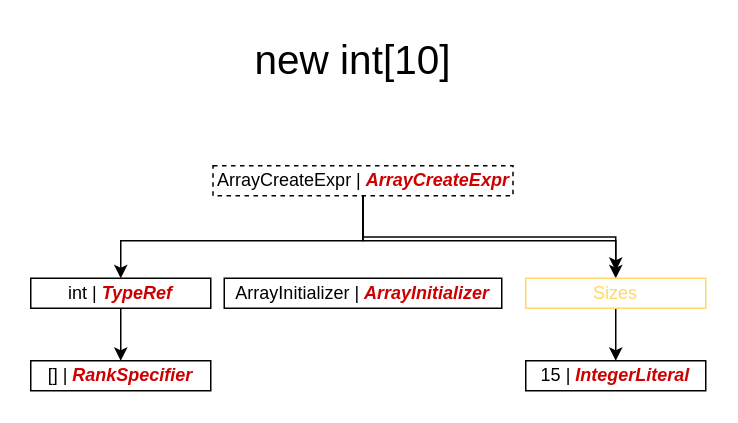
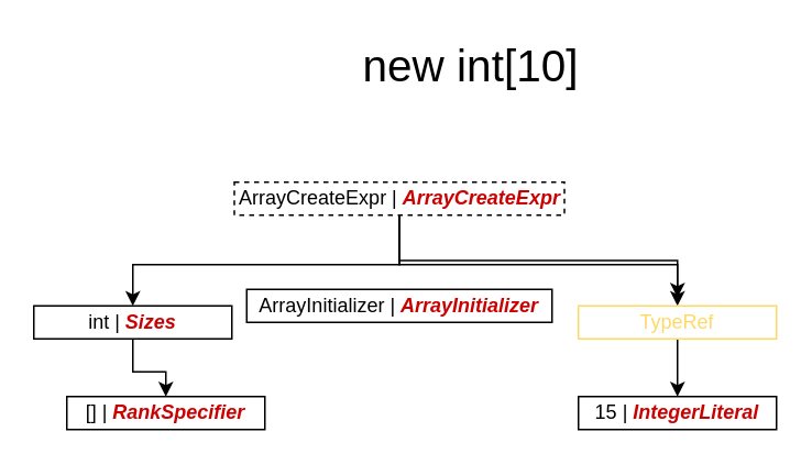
- <mxCell id="14" value="&lt;font style=&quot;font-size: 27px&quot;&gt;new int[10]&lt;/font&gt;" style="text;html=1;strokeColor=none;fillColor=none;align=center;verticalAlign=middle;whiteSpace=wrap;rounded=0;" vertex="1" parent="1"><mxGeometry x="160" y="20" width="150" height="40" as="geometry" /></mxCell>
+ <mxCell id="14" value="&lt;font style=&quot;font-size: 27px&quot;&gt;new int[10]&lt;/font&gt;" style="text;html=1;strokeColor=none;fillColor=none;align=center;verticalAlign=middle;whiteSpace=wrap;rounded=0;" vertex="1" parent="1"><mxGeometry x="210" y="20" width="150" height="40" as="geometry" /></mxCell>
- <mxCell id="7" value="int | &lt;b&gt;&lt;i&gt;&lt;font color=&quot;#cc0000&quot;&gt;TypeRef&lt;/font&gt;&lt;/i&gt;&lt;/b&gt;" style="rounded=0;whiteSpace=wrap;html=1;" vertex="1" parent="1"><mxGeometry x="20" y="185" width="120" height="20" as="geometry" /></mxCell>
+ <mxCell id="7" value="int | &lt;b&gt;&lt;i&gt;&lt;font color=&quot;#cc0000&quot;&gt;Sizes&lt;/font&gt;&lt;/i&gt;&lt;/b&gt;" style="rounded=0;whiteSpace=wrap;html=1;" vertex="1" parent="1"><mxGeometry x="20" y="185" width="120" height="20" as="geometry" /></mxCell>
- <mxCell id="8" value="ArrayInitializer | &lt;b&gt;&lt;i&gt;&lt;font color=&quot;#cc0000&quot;&gt;ArrayInitializer&lt;/font&gt;&lt;/i&gt;&lt;/b&gt;" style="rounded=0;whiteSpace=wrap;html=1;" vertex="1" parent="1"><mxGeometry x="149" y="185" width="185" height="20" as="geometry" /></mxCell>
+ <mxCell id="8" value="ArrayInitializer | &lt;b&gt;&lt;i&gt;&lt;font color=&quot;#cc0000&quot;&gt;ArrayInitializer&lt;/font&gt;&lt;/i&gt;&lt;/b&gt;" style="rounded=0;whiteSpace=wrap;html=1;" vertex="1" parent="1"><mxGeometry x="149" y="175" width="185" height="20" as="geometry" /></mxCell>
- <mxCell id="13" value="&lt;font color=&quot;#ffd966&quot;&gt;Sizes&lt;br&gt;&lt;/font&gt;" style="rounded=0;whiteSpace=wrap;html=1;strokeColor=#FFD966;" vertex="1" parent="1"><mxGeometry x="350" y="185" width="120" height="20" as="geometry" /></mxCell>
+ <mxCell id="13" value="&lt;font color=&quot;#ffd966&quot;&gt;TypeRef&lt;br&gt;&lt;/font&gt;" style="rounded=0;whiteSpace=wrap;html=1;strokeColor=#FFD966;" vertex="1" parent="1"><mxGeometry x="350" y="185" width="120" height="20" as="geometry" /></mxCell>
- <mxCell id="10" value="[] | &lt;b&gt;&lt;i&gt;&lt;font color=&quot;#cc0000&quot;&gt;RankSpecifier&lt;/font&gt;&lt;/i&gt;&lt;/b&gt;" style="rounded=0;whiteSpace=wrap;html=1;" vertex="1" parent="1"><mxGeometry x="20" y="240" width="120" height="20" as="geometry" /></mxCell>
+ <mxCell id="10" value="[] | &lt;b&gt;&lt;i&gt;&lt;font color=&quot;#cc0000&quot;&gt;RankSpecifier&lt;/font&gt;&lt;/i&gt;&lt;/b&gt;" style="rounded=0;whiteSpace=wrap;html=1;" vertex="1" parent="1"><mxGeometry x="40" y="240" width="120" height="20" as="geometry" /></mxCell>
